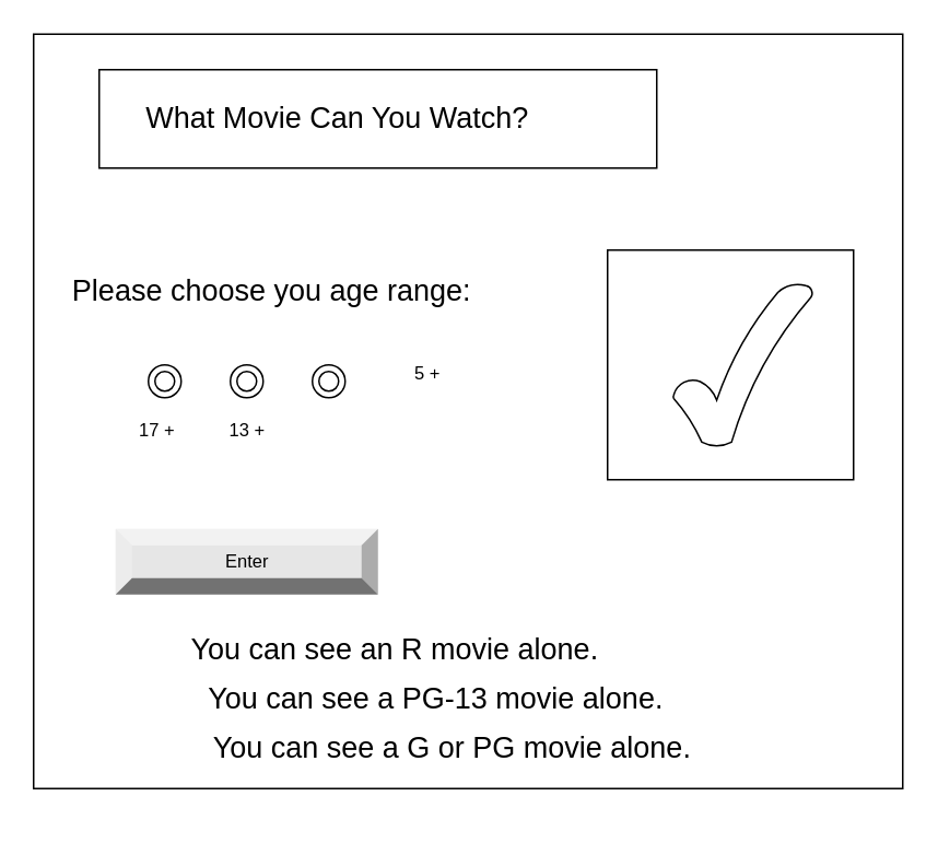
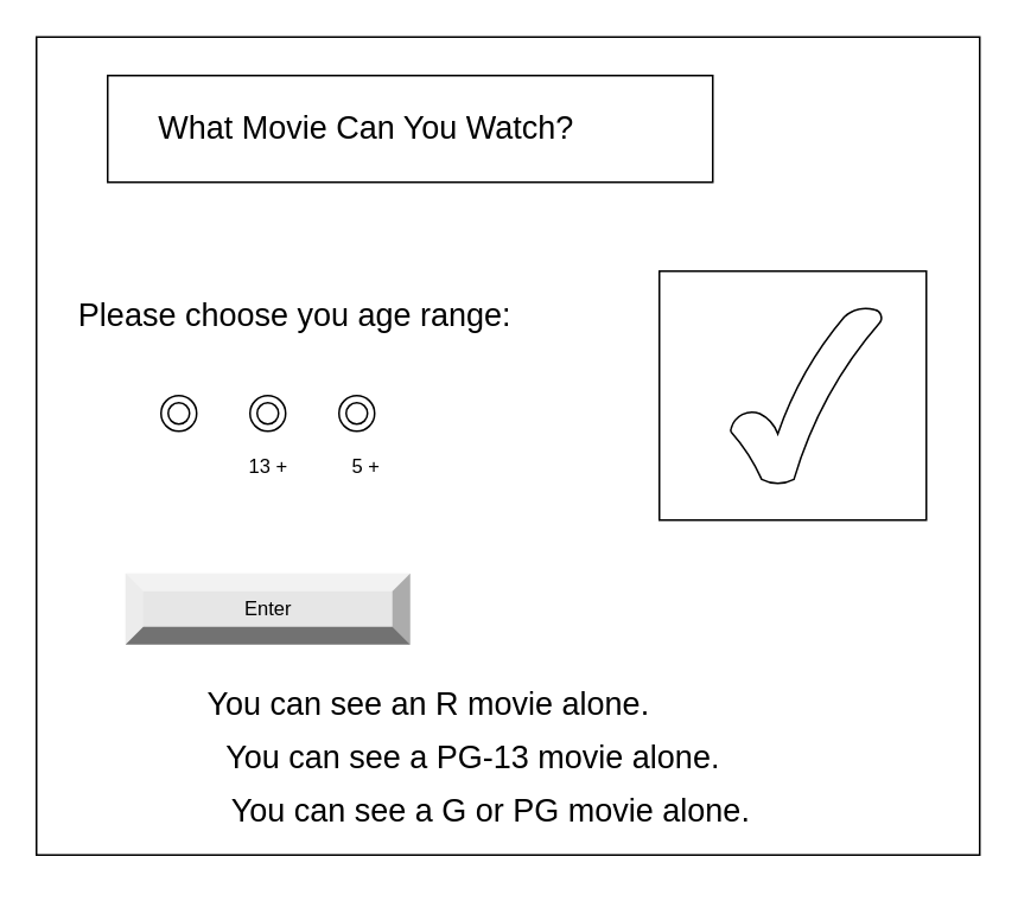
- <mxCell id="12" value="&lt;font style=&quot;font-size: 11px&quot;&gt;5 +&lt;/font&gt;" style="text;html=1;resizable=0;autosize=1;align=center;verticalAlign=middle;points=[];fillColor=none;strokeColor=none;rounded=0;" vertex="1" parent="1"><mxGeometry x="245" y="217" width="30" height="20" as="geometry" /></mxCell>
+ <mxCell id="12" value="&lt;font style=&quot;font-size: 11px&quot;&gt;5 +&lt;/font&gt;" style="text;html=1;resizable=0;autosize=1;align=center;verticalAlign=middle;points=[];fillColor=none;strokeColor=none;rounded=0;" vertex="1" parent="1"><mxGeometry x="190" y="252" width="30" height="20" as="geometry" /></mxCell>
- <mxCell id="10" value="&lt;font style=&quot;font-size: 11px&quot;&gt;17 +&lt;/font&gt;" style="text;html=1;resizable=0;autosize=1;align=center;verticalAlign=middle;points=[];fillColor=none;strokeColor=none;rounded=0;" vertex="1" parent="1"><mxGeometry x="75" y="252" width="40" height="20" as="geometry" /></mxCell>
